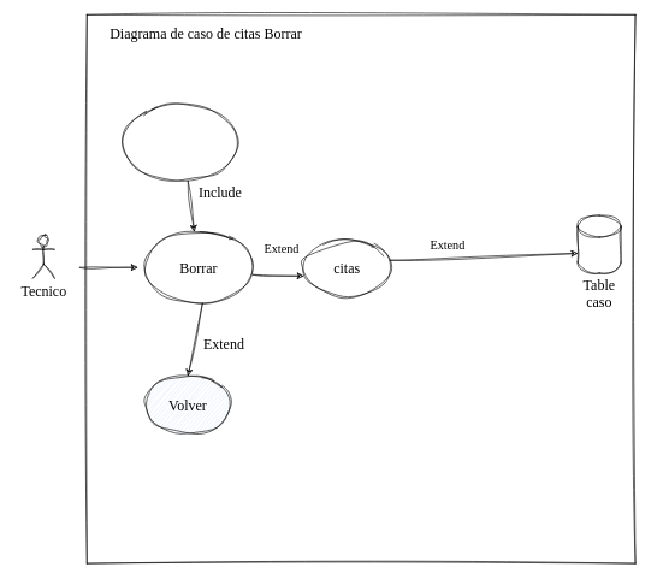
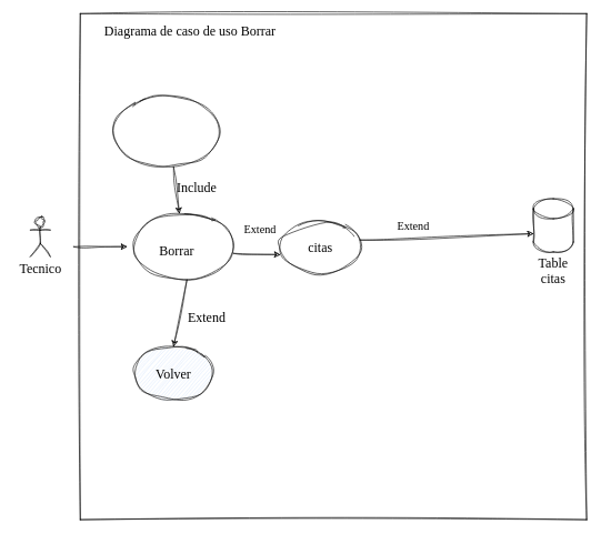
- <mxCell id="3" value="Diagrama de caso de citas Borrar" style="text;html=1;strokeColor=none;fillColor=none;align=center;verticalAlign=middle;whiteSpace=wrap;rounded=0;fontSize=20;fontFamily=Architects Daughter;" vertex="1" parent="1"><mxGeometry x="20" width="530" height="30" as="geometry" y="30" /></mxCell>
+ <mxCell id="3" value="Diagrama de caso de uso Borrar" style="text;html=1;strokeColor=none;fillColor=none;align=center;verticalAlign=middle;whiteSpace=wrap;rounded=0;fontSize=20;fontFamily=Architects Daughter;" vertex="1" parent="1"><mxGeometry x="20" width="530" height="30" as="geometry" y="30" /></mxCell>
- <mxCell id="16" value="Include" style="text;html=1;strokeColor=none;fillColor=none;align=center;verticalAlign=middle;whiteSpace=wrap;rounded=0;fontSize=20;fontFamily=Architects Daughter;" vertex="1" parent="1"><mxGeometry x="275" y="250" width="60" height="30" as="geometry" /></mxCell>
+ <mxCell id="16" value="Include" style="text;html=1;strokeColor=none;fillColor=none;align=center;verticalAlign=middle;whiteSpace=wrap;rounded=0;fontSize=20;fontFamily=Architects Daughter;" vertex="1" parent="1"><mxGeometry x="265" y="265" width="60" height="30" as="geometry" /></mxCell>
- <mxCell id="7" value="Borrar" style="text;html=1;strokeColor=none;fillColor=none;align=center;verticalAlign=middle;whiteSpace=wrap;rounded=0;fontSize=20;fontFamily=Architects Daughter;" vertex="1" parent="1"><mxGeometry x="245" y="355" width="60" height="30" as="geometry" /></mxCell>
+ <mxCell id="7" value="Borrar" style="text;html=1;strokeColor=none;fillColor=none;align=center;verticalAlign=middle;whiteSpace=wrap;rounded=0;fontSize=20;fontFamily=Architects Daughter;" vertex="1" parent="1"><mxGeometry x="235" y="360" width="60" height="30" as="geometry" /></mxCell>
- <mxCell id="13" value="Table caso" style="text;html=1;strokeColor=none;fillColor=none;align=center;verticalAlign=middle;whiteSpace=wrap;rounded=0;fontSize=20;fontFamily=Architects Daughter;" vertex="1" parent="1"><mxGeometry x="800" y="391" width="60" height="30" as="geometry" /></mxCell>
+ <mxCell id="13" value="Table citas" style="text;html=1;strokeColor=none;fillColor=none;align=center;verticalAlign=middle;whiteSpace=wrap;rounded=0;fontSize=20;fontFamily=Architects Daughter;" vertex="1" parent="1"><mxGeometry x="800" y="391" width="60" height="30" as="geometry" /></mxCell>
